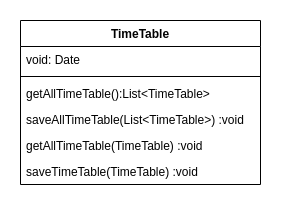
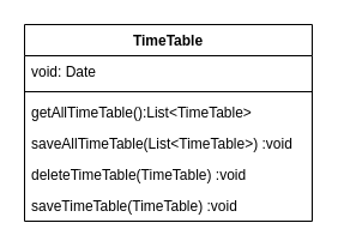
- <mxCell id="7" value="getAllTimeTable(TimeTable) :void" style="text;strokeColor=none;fillColor=none;align=left;verticalAlign=top;spacingLeft=4;spacingRight=4;overflow=hidden;rotatable=0;points=[[0,0.5],[1,0.5]];portConstraint=eastwest;" vertex="1" parent="2"><mxGeometry y="112" width="240" height="26" as="geometry" /></mxCell>
+ <mxCell id="7" value="deleteTimeTable(TimeTable) :void" style="text;strokeColor=none;fillColor=none;align=left;verticalAlign=top;spacingLeft=4;spacingRight=4;overflow=hidden;rotatable=0;points=[[0,0.5],[1,0.5]];portConstraint=eastwest;" vertex="1" parent="2"><mxGeometry y="112" width="240" height="26" as="geometry" /></mxCell>
